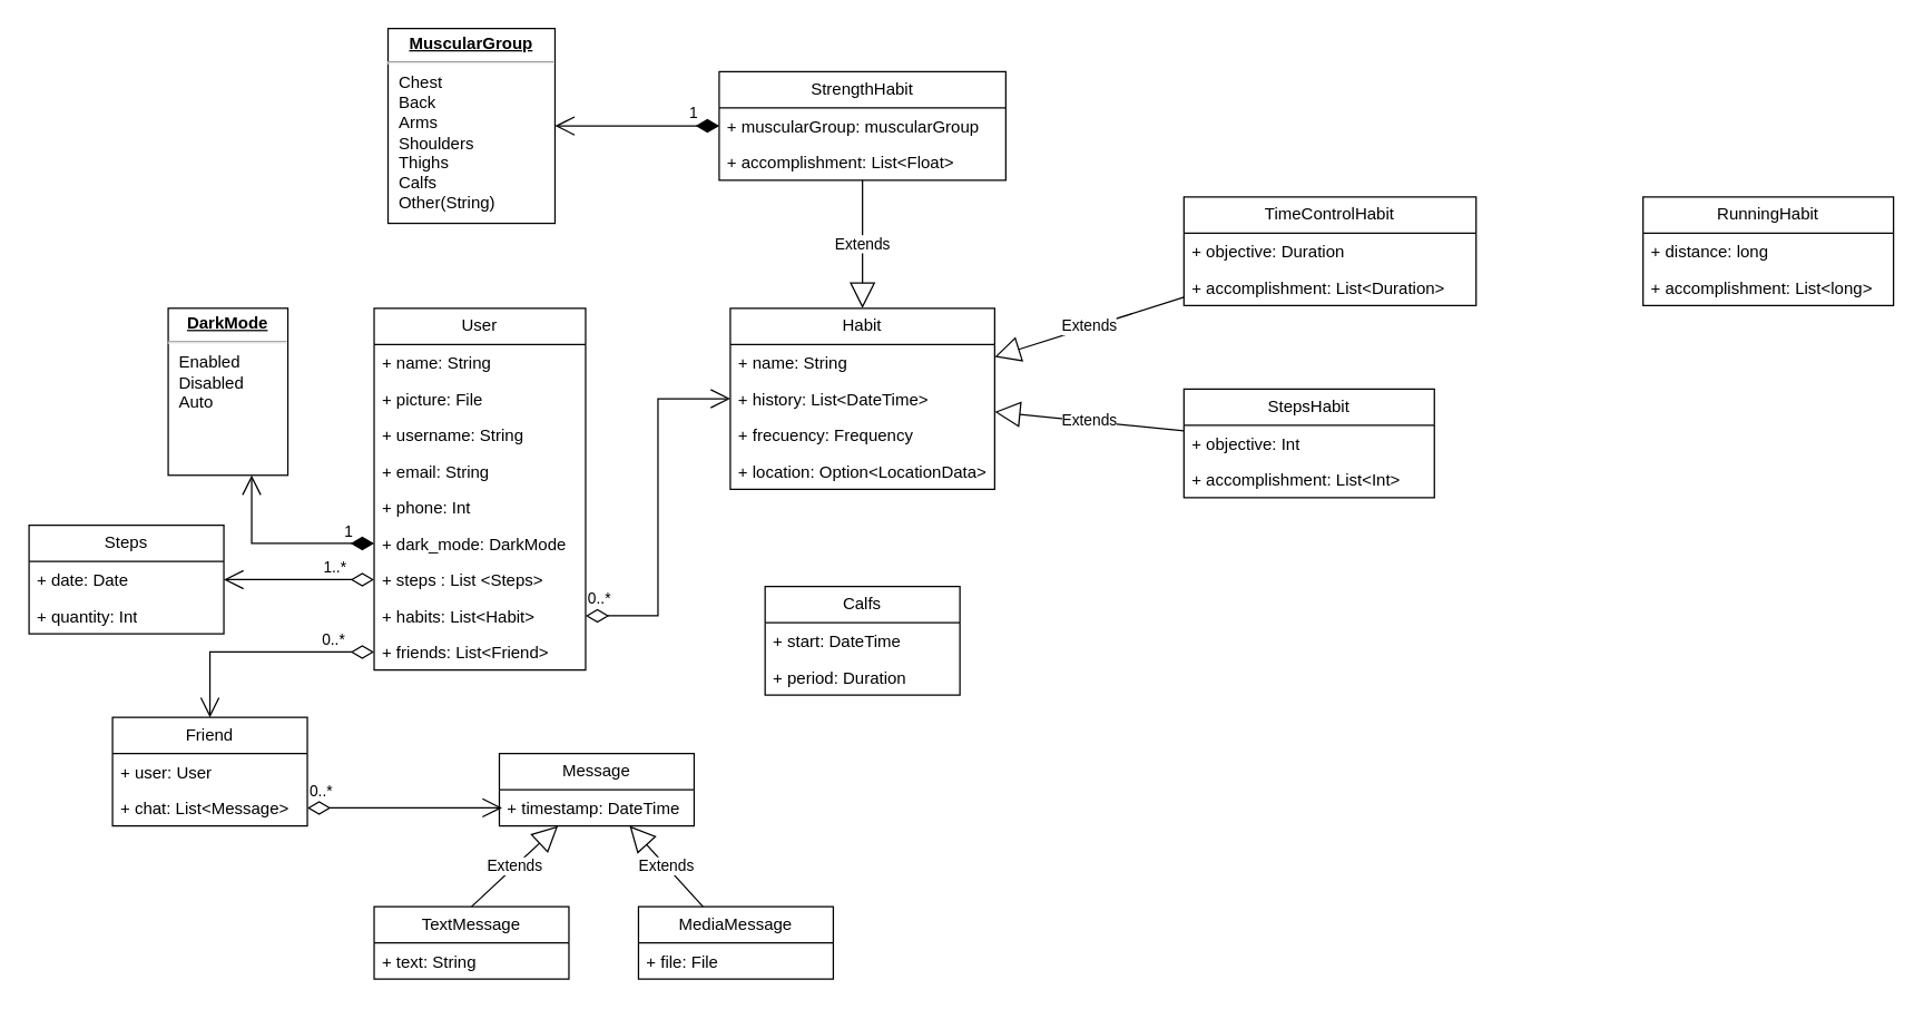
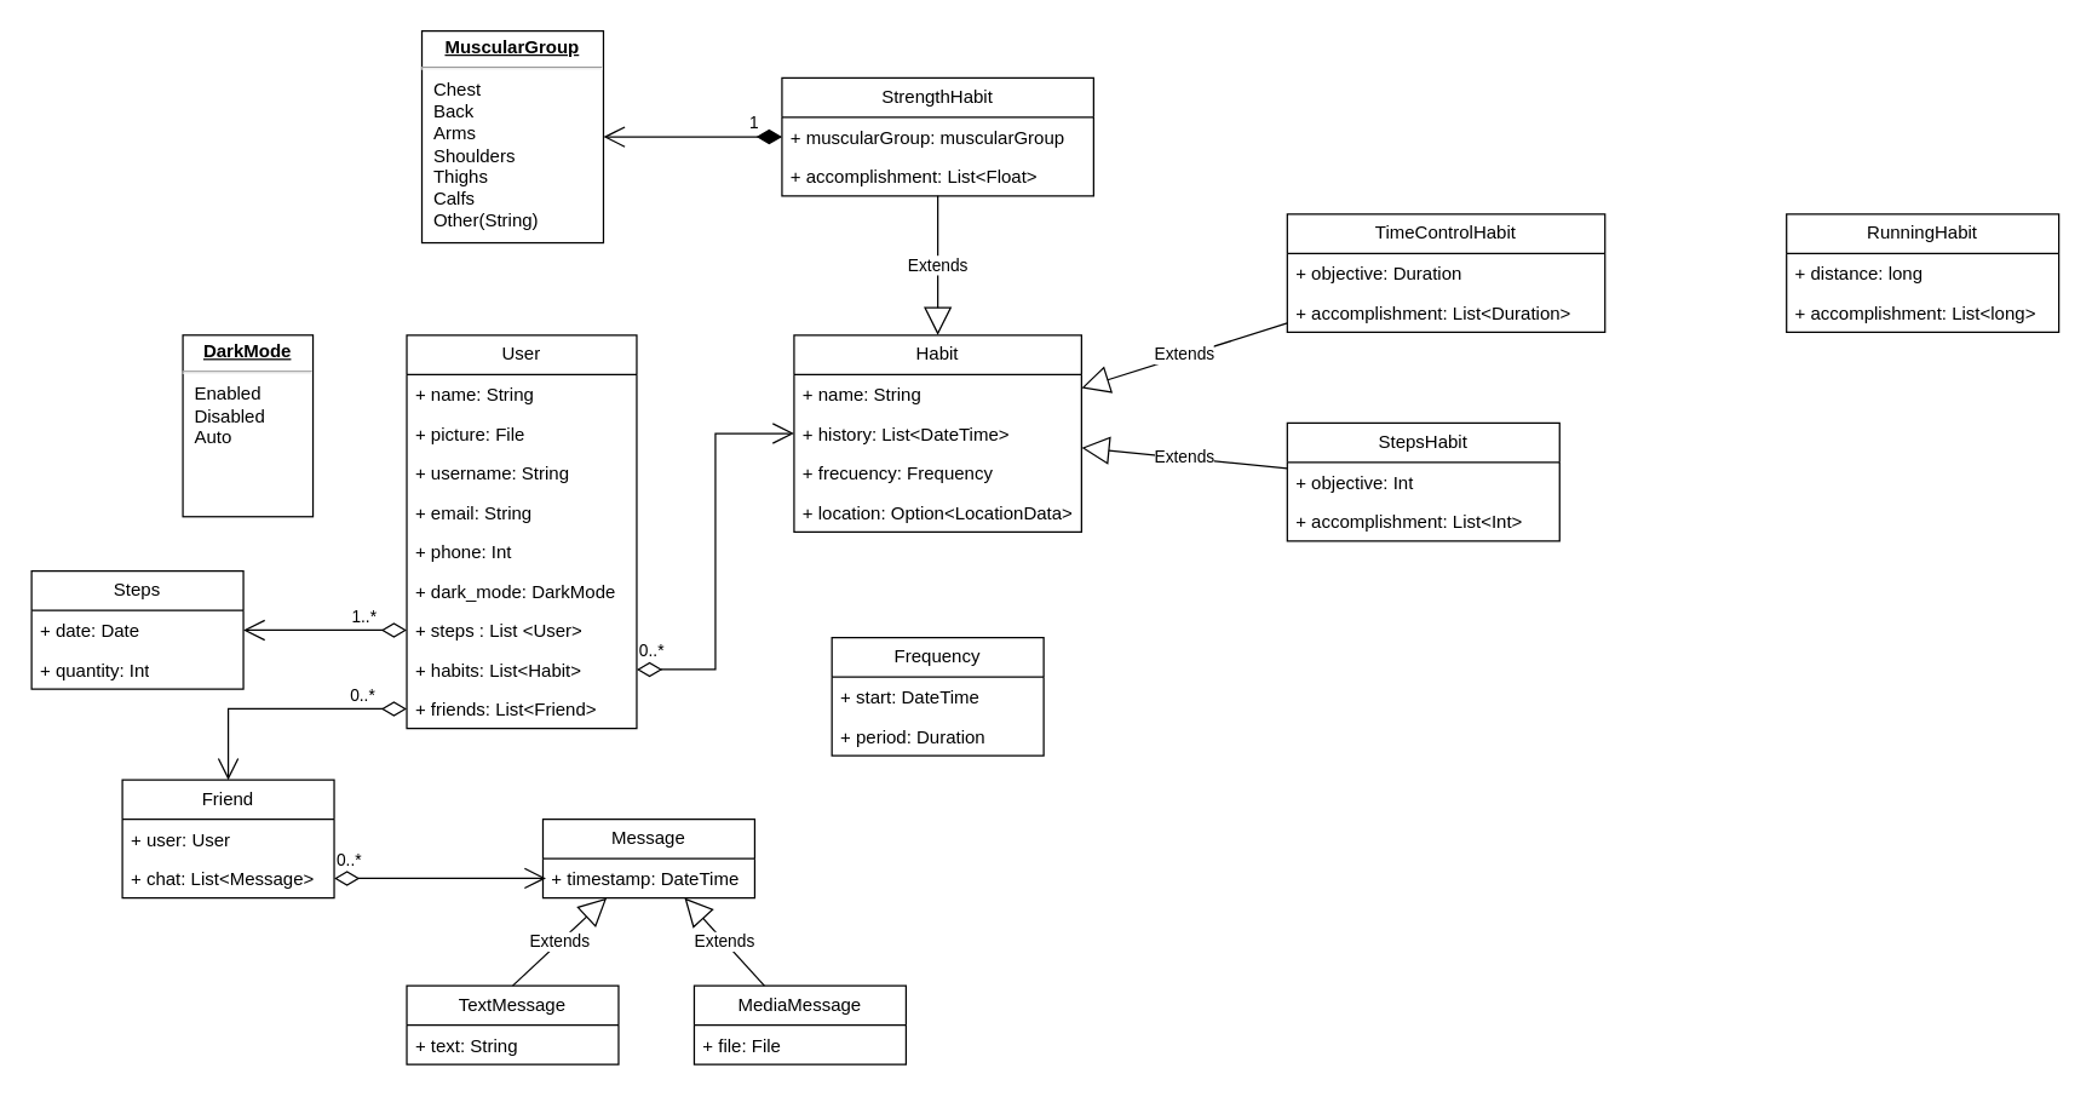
- <mxCell id="39" value="1" style="endArrow=open;html=1;endSize=12;startArrow=diamondThin;startSize=14;startFill=1;edgeStyle=orthogonalEdgeStyle;align=left;verticalAlign=bottom;rounded=0;" edge="1" parent="1" source="8" target="34"><mxGeometry x="-0.665" y="1" relative="1" as="geometry"><mxPoint x="80" y="331" as="sourcePoint" /><mxPoint x="240" y="331" as="targetPoint" /><Array as="points"><mxPoint x="180" y="390" /></Array><mxPoint as="offset" /></mxGeometry></mxCell>
- <mxCell id="9" value="+ steps : List &amp;lt;Steps&amp;gt;" style="text;strokeColor=none;fillColor=none;align=left;verticalAlign=top;spacingLeft=4;spacingRight=4;overflow=hidden;rotatable=0;points=[[0,0.5],[1,0.5]];portConstraint=eastwest;whiteSpace=wrap;html=1;" vertex="1" parent="2"><mxGeometry y="182" width="152" height="26" as="geometry" /></mxCell>
+ <mxCell id="9" value="+ steps : List &amp;lt;User&amp;gt;" style="text;strokeColor=none;fillColor=none;align=left;verticalAlign=top;spacingLeft=4;spacingRight=4;overflow=hidden;rotatable=0;points=[[0,0.5],[1,0.5]];portConstraint=eastwest;whiteSpace=wrap;html=1;" vertex="1" parent="2"><mxGeometry y="182" width="152" height="26" as="geometry" /></mxCell>
- <mxCell id="17" value="Calfs" style="swimlane;fontStyle=0;childLayout=stackLayout;horizontal=1;startSize=26;fillColor=none;horizontalStack=0;resizeParent=1;resizeParentMax=0;resizeLast=0;collapsible=1;marginBottom=0;whiteSpace=wrap;html=1;" vertex="1" parent="1"><mxGeometry x="549" y="421" width="140" height="78" as="geometry" /></mxCell>
+ <mxCell id="17" value="Frequency" style="swimlane;fontStyle=0;childLayout=stackLayout;horizontal=1;startSize=26;fillColor=none;horizontalStack=0;resizeParent=1;resizeParentMax=0;resizeLast=0;collapsible=1;marginBottom=0;whiteSpace=wrap;html=1;" vertex="1" parent="1"><mxGeometry x="549" y="421" width="140" height="78" as="geometry" /></mxCell>
